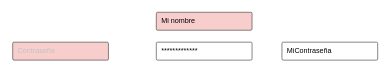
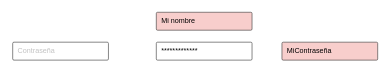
- <mxCell id="2" value="&lt;font color=&quot;#c2c2c2&quot;&gt;&amp;nbsp; Contraseña&lt;/font&gt;" style="rounded=1;whiteSpace=wrap;html=1;perimeterSpacing=1;strokeWidth=1;arcSize=7;align=left;strokeColor=#363636;fillColor=#f8cecc;" vertex="1" parent="1"><mxGeometry x="20" y="70" width="160" height="30" as="geometry" /></mxCell>
+ <mxCell id="2" value="&lt;font color=&quot;#c2c2c2&quot;&gt;&amp;nbsp; Contraseña&lt;/font&gt;" style="rounded=1;whiteSpace=wrap;html=1;perimeterSpacing=1;strokeWidth=1;arcSize=7;align=left;strokeColor=#363636;" vertex="1" parent="1"><mxGeometry x="20" y="70" width="160" height="30" as="geometry" /></mxCell>
- <mxCell id="7" value="&amp;nbsp; MiContraseña" style="rounded=1;whiteSpace=wrap;html=1;perimeterSpacing=1;strokeWidth=1;arcSize=7;align=left;strokeColor=#363636;" vertex="1" parent="1"><mxGeometry x="470" y="70" width="160" height="30" as="geometry" /></mxCell>
+ <mxCell id="7" value="&amp;nbsp; MiContraseña" style="rounded=1;whiteSpace=wrap;html=1;perimeterSpacing=1;strokeWidth=1;arcSize=7;align=left;strokeColor=#363636;fillColor=#f8cecc;" vertex="1" parent="1"><mxGeometry x="470" y="70" width="160" height="30" as="geometry" /></mxCell>
